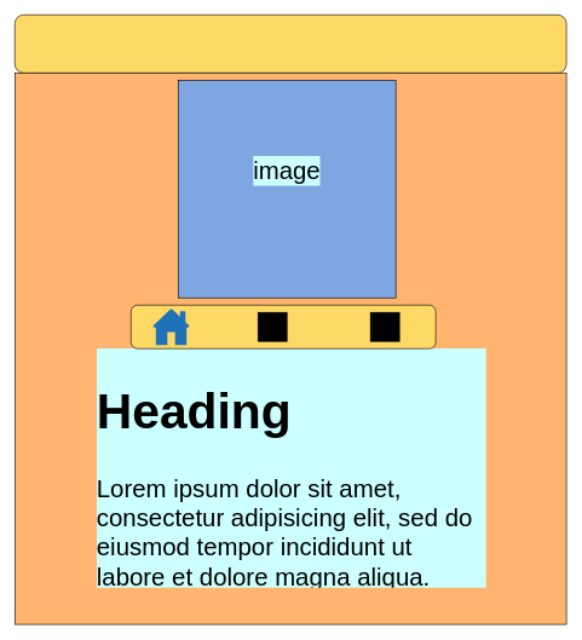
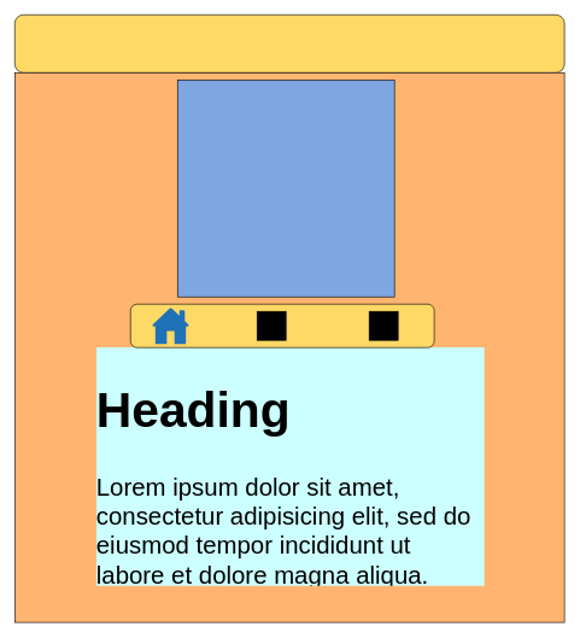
- <mxCell id="6" value="image" style="text;html=1;strokeColor=none;fillColor=none;align=center;verticalAlign=middle;whiteSpace=wrap;rounded=0;labelBackgroundColor=#CCFFFF;fontFamily=Helvetica;fontSize=34;fontColor=none;" parent="1" vertex="1"><mxGeometry x="355" y="210" width="80" height="50" as="geometry" /></mxCell>
